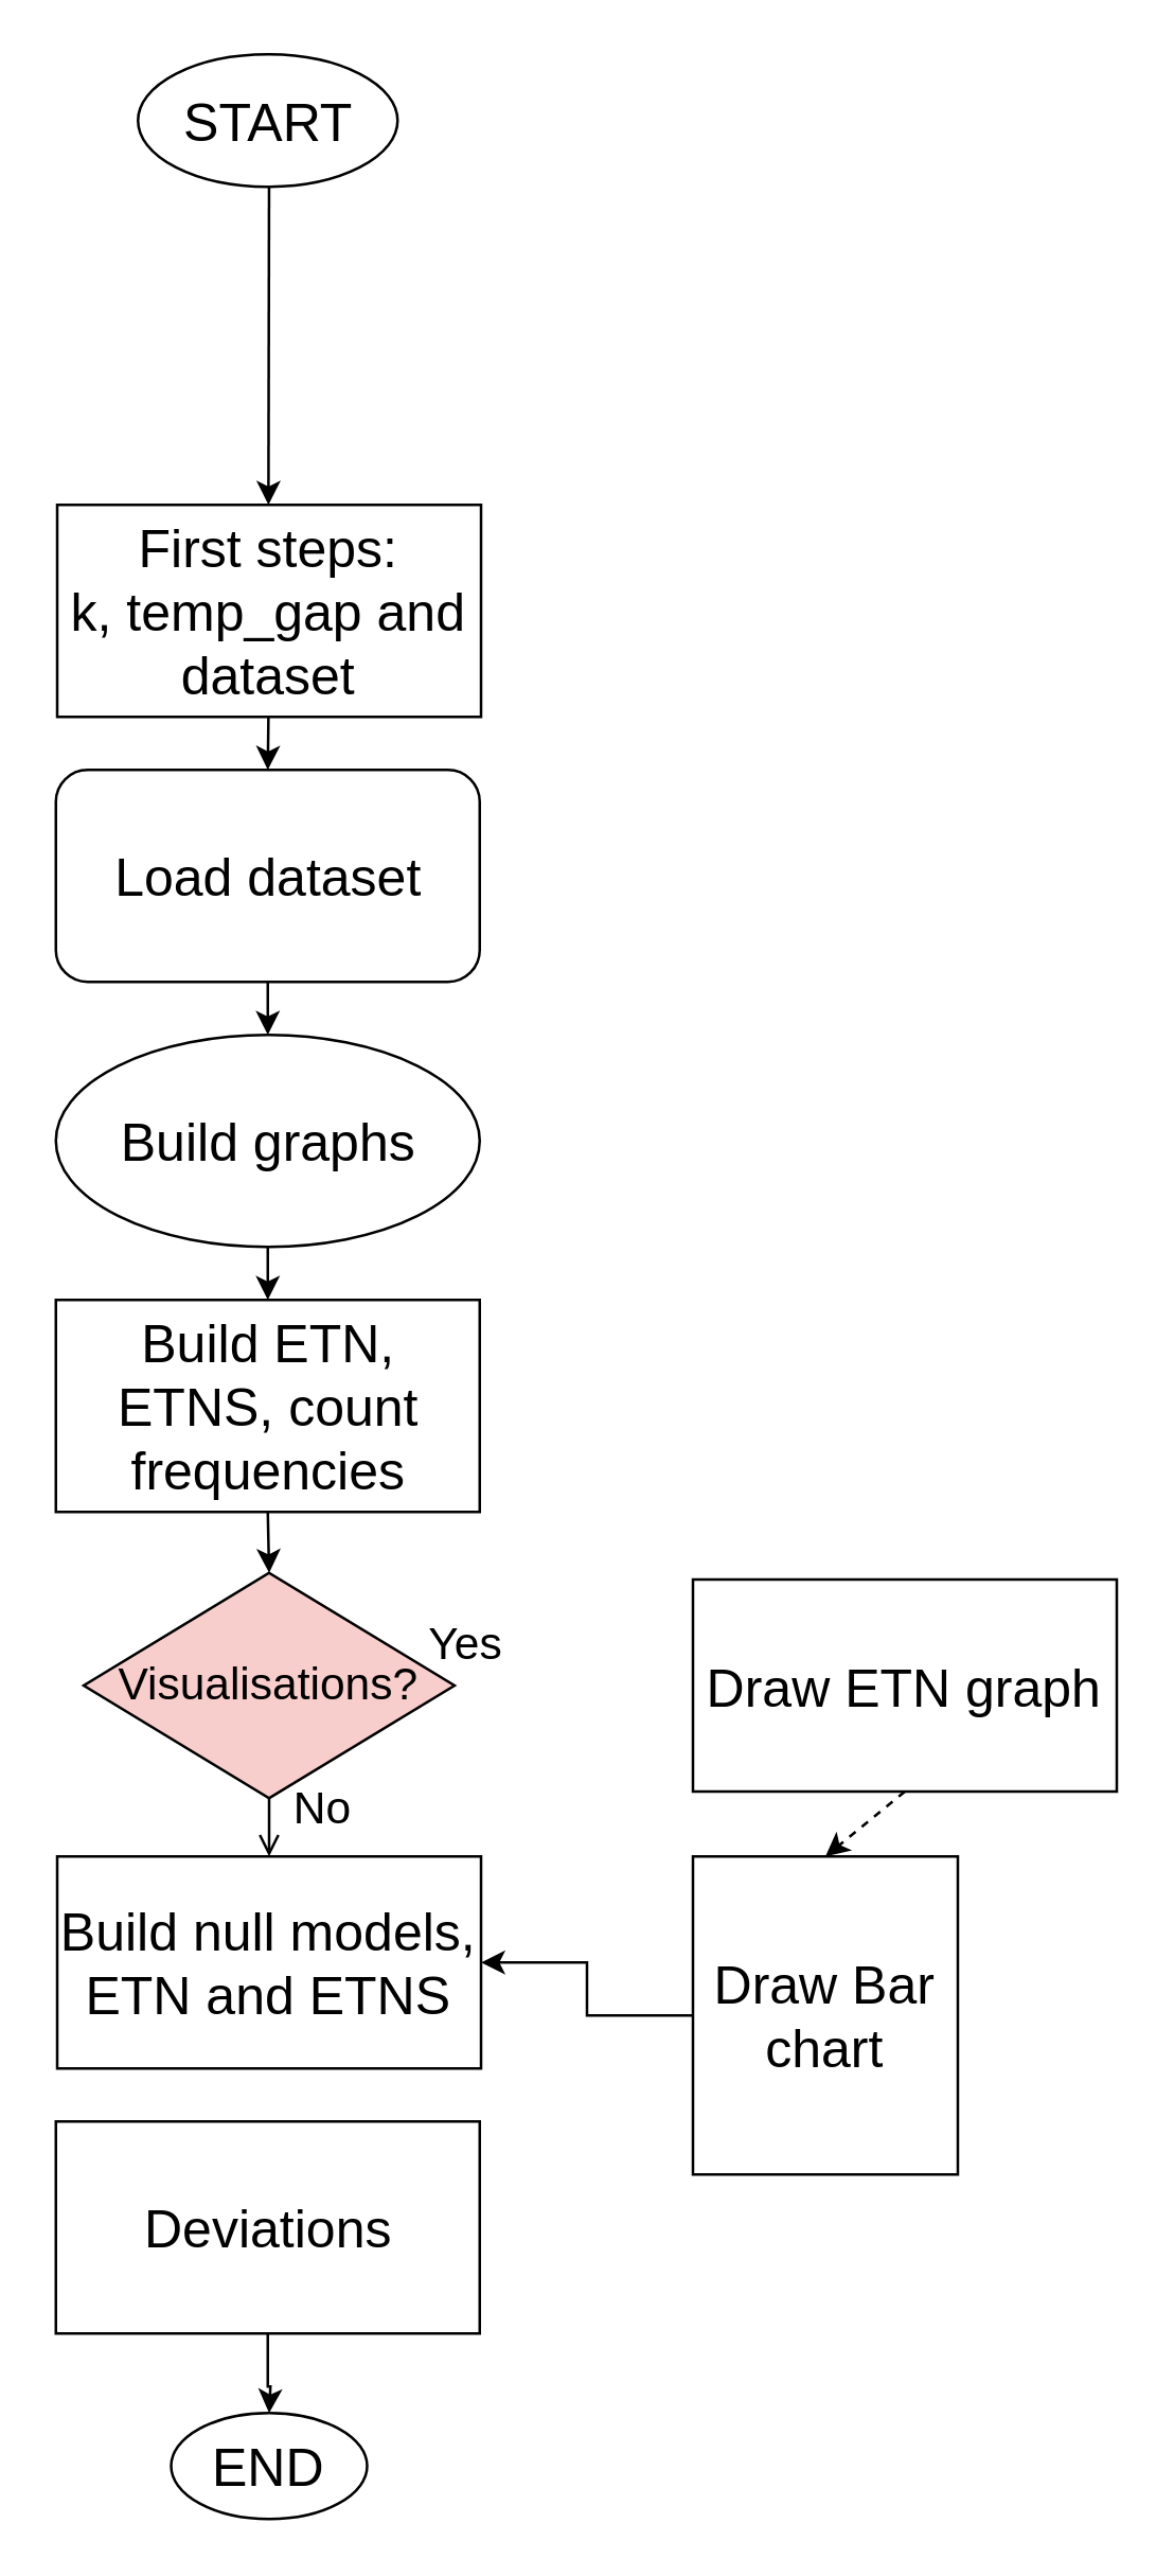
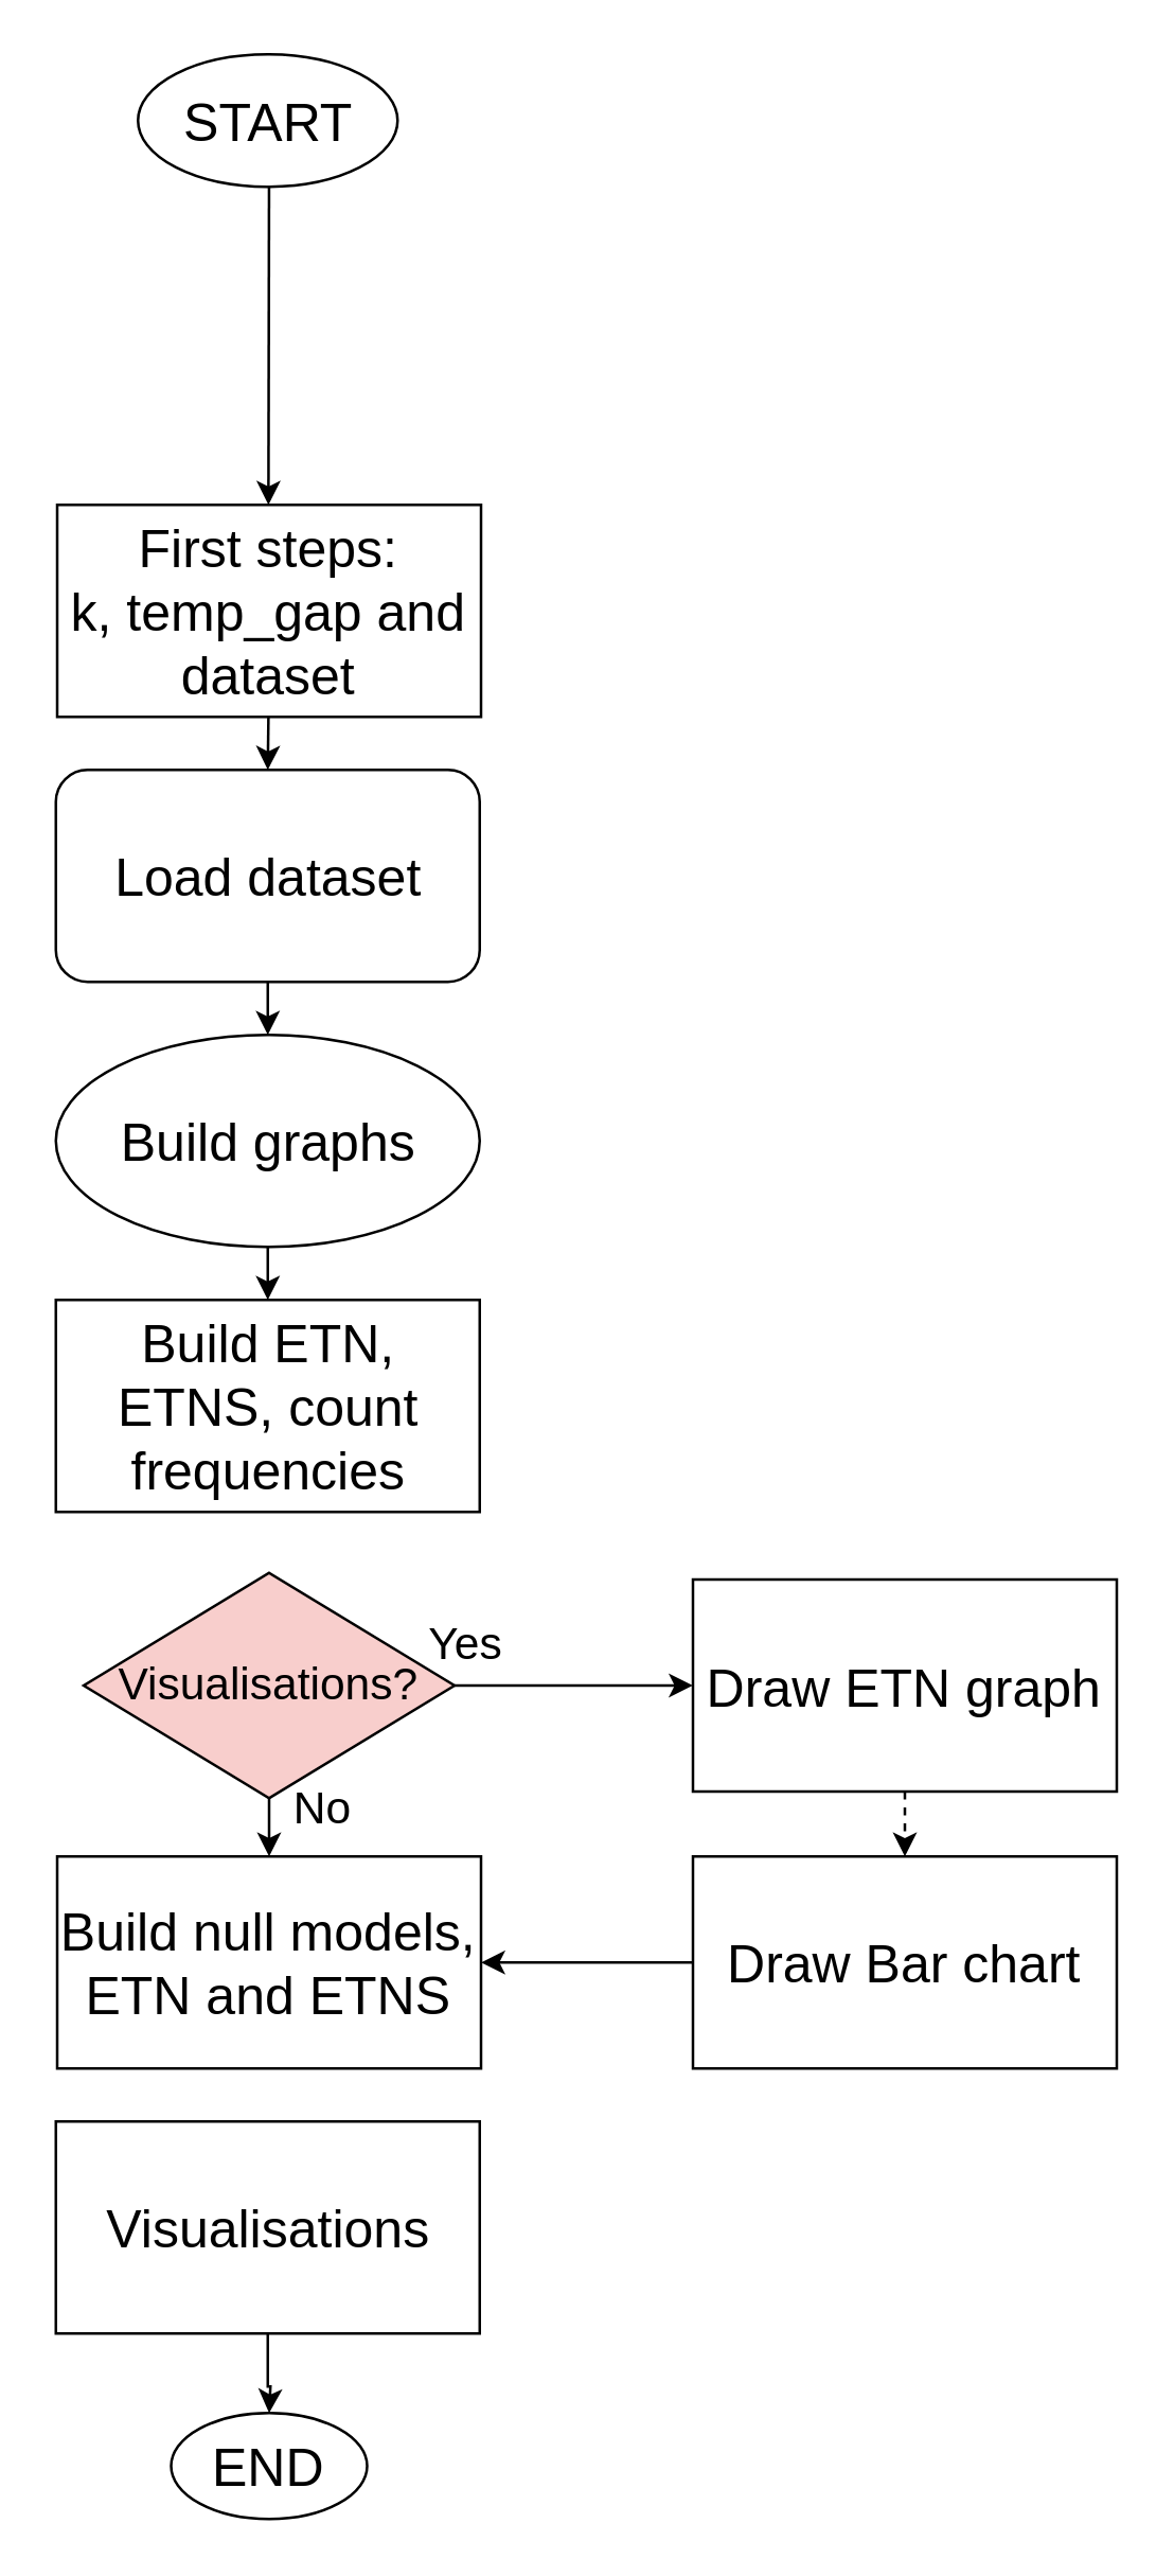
- <mxCell id="11" value="" style="endArrow=classic;html=1;rounded=0;entryX=0.5;entryY=0;entryDx=0;entryDy=0;exitX=0.5;exitY=1;exitDx=0;exitDy=0;" parent="1" source="7" target="9" edge="1"><mxGeometry width="50" height="50" relative="1" as="geometry"><mxPoint x="317" y="640" as="sourcePoint" /><mxPoint x="367" y="590" as="targetPoint" /></mxGeometry></mxCell>
+ <mxCell id="10" value="" style="endArrow=classic;html=1;rounded=0;exitX=1;exitY=0.5;exitDx=0;exitDy=0;entryX=0;entryY=0.5;entryDx=0;entryDy=0;" parent="1" source="9" target="24" edge="1"><mxGeometry width="50" height="50" relative="1" as="geometry"><mxPoint x="317" y="640" as="sourcePoint" /><mxPoint x="211" y="670" as="targetPoint" /></mxGeometry></mxCell>
- <mxCell id="16" value="" style="endArrow=open;html=1;rounded=0;exitX=0.5;exitY=1;exitDx=0;exitDy=0;" parent="1" source="9" target="17" edge="1"><mxGeometry width="50" height="50" relative="1" as="geometry"><mxPoint x="257" y="710" as="sourcePoint" /><mxPoint x="101" y="720" as="targetPoint" /></mxGeometry></mxCell>
+ <mxCell id="16" value="" style="endArrow=classic;html=1;rounded=0;exitX=0.5;exitY=1;exitDx=0;exitDy=0;" parent="1" source="9" target="17" edge="1"><mxGeometry width="50" height="50" relative="1" as="geometry"><mxPoint x="257" y="710" as="sourcePoint" /><mxPoint x="101" y="720" as="targetPoint" /></mxGeometry></mxCell>
- <mxCell id="14" value="&lt;font style=&quot;font-size: 20px;&quot;&gt;Draw Bar chart&lt;/font&gt;" style="rounded=0;whiteSpace=wrap;html=1;" parent="1" vertex="1"><mxGeometry x="261" y="700" width="100" height="120" as="geometry" /></mxCell>
+ <mxCell id="14" value="&lt;font style=&quot;font-size: 20px;&quot;&gt;Draw Bar chart&lt;/font&gt;" style="rounded=0;whiteSpace=wrap;html=1;" parent="1" vertex="1"><mxGeometry x="261" y="700" width="160" height="80" as="geometry" /></mxCell>
- <mxCell id="19" value="&lt;font style=&quot;font-size: 20px;&quot;&gt;Deviations&lt;/font&gt;" style="rounded=0;whiteSpace=wrap;html=1;" parent="1" vertex="1"><mxGeometry x="20.5" y="800" width="160" height="80" as="geometry" /></mxCell>
+ <mxCell id="19" value="&lt;font style=&quot;font-size: 20px;&quot;&gt;Visualisations&lt;/font&gt;" style="rounded=0;whiteSpace=wrap;html=1;" parent="1" vertex="1"><mxGeometry x="20.5" y="800" width="160" height="80" as="geometry" /></mxCell>
